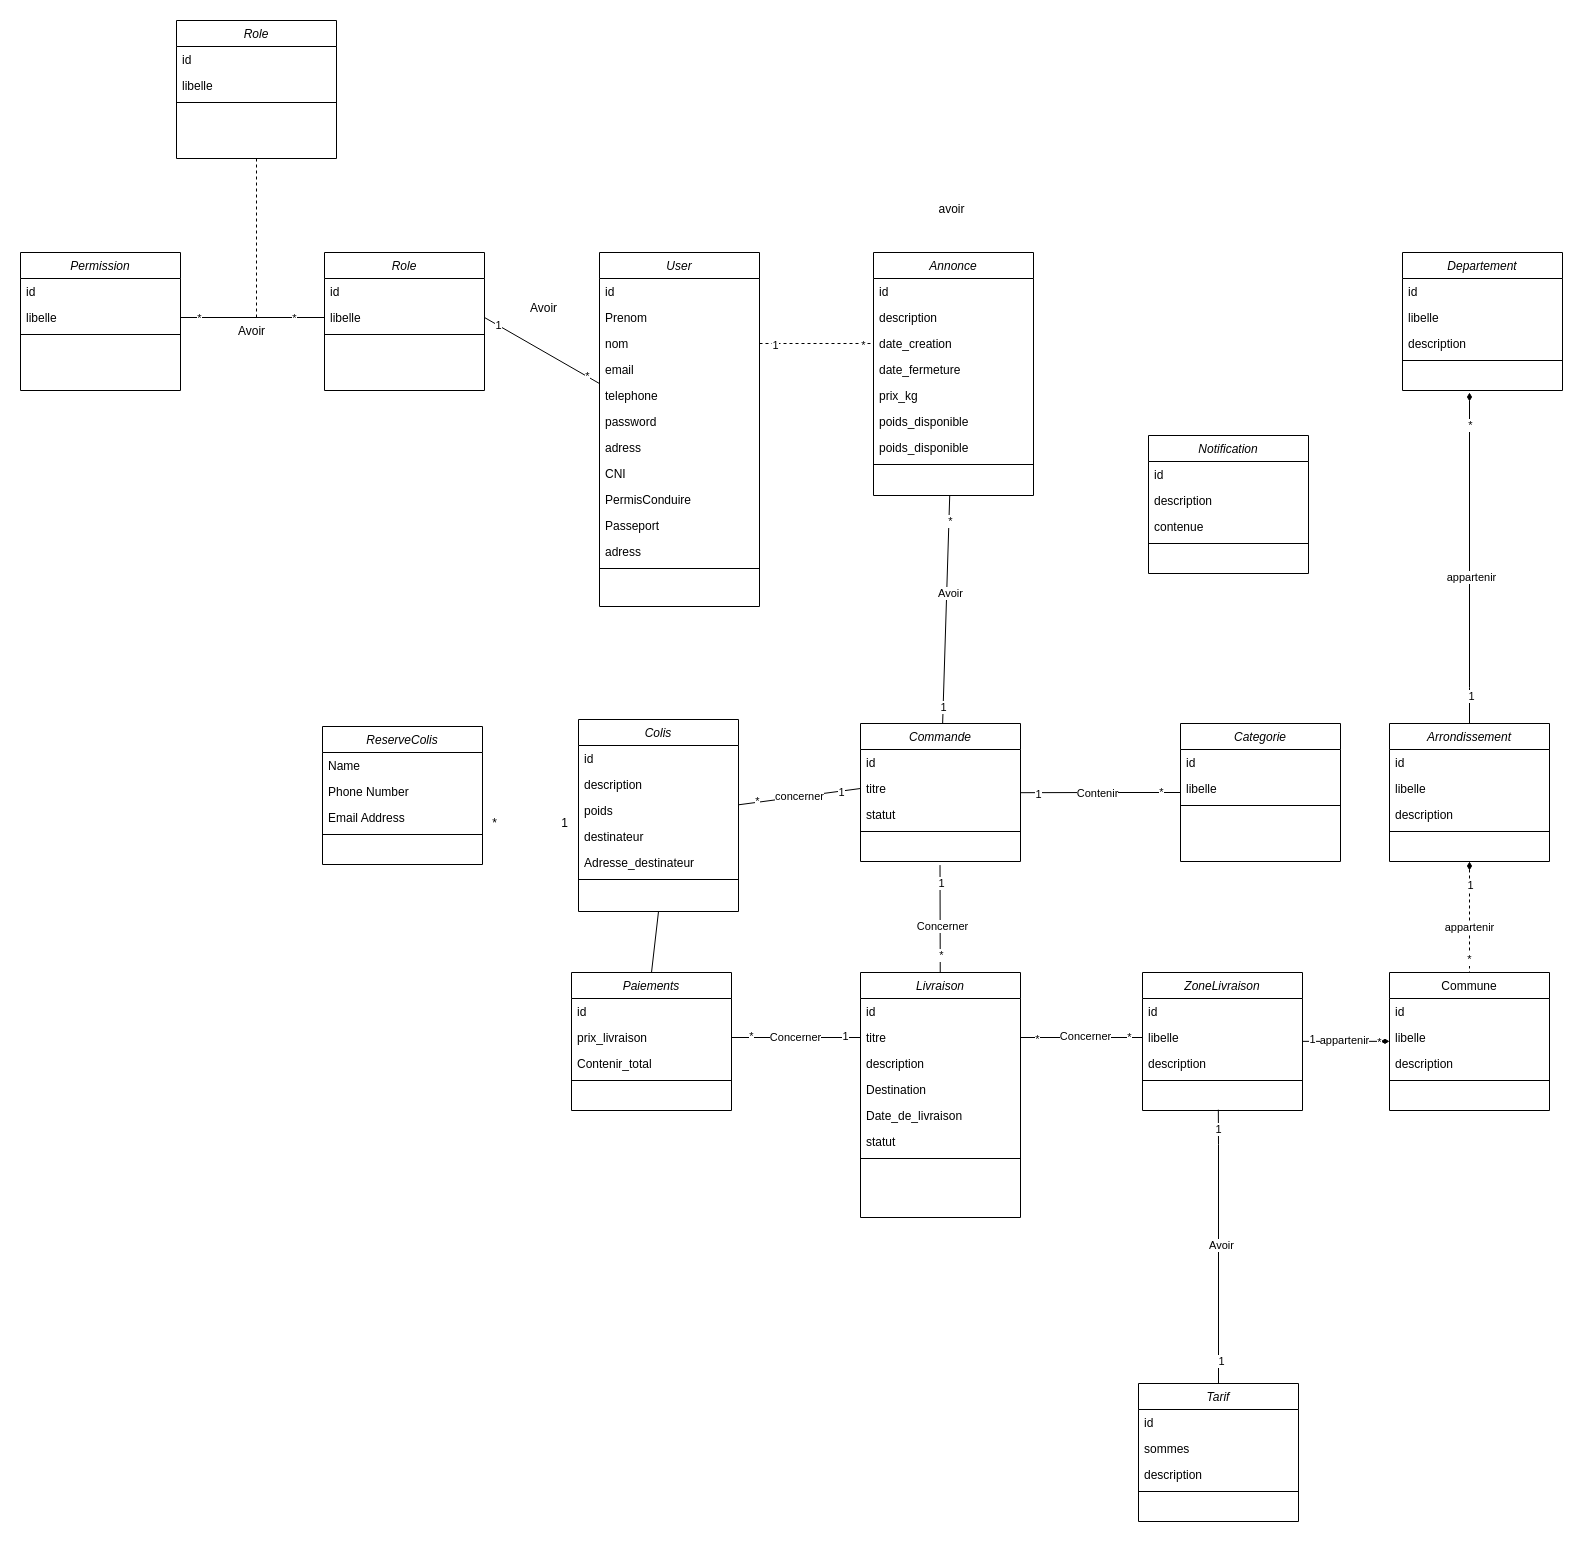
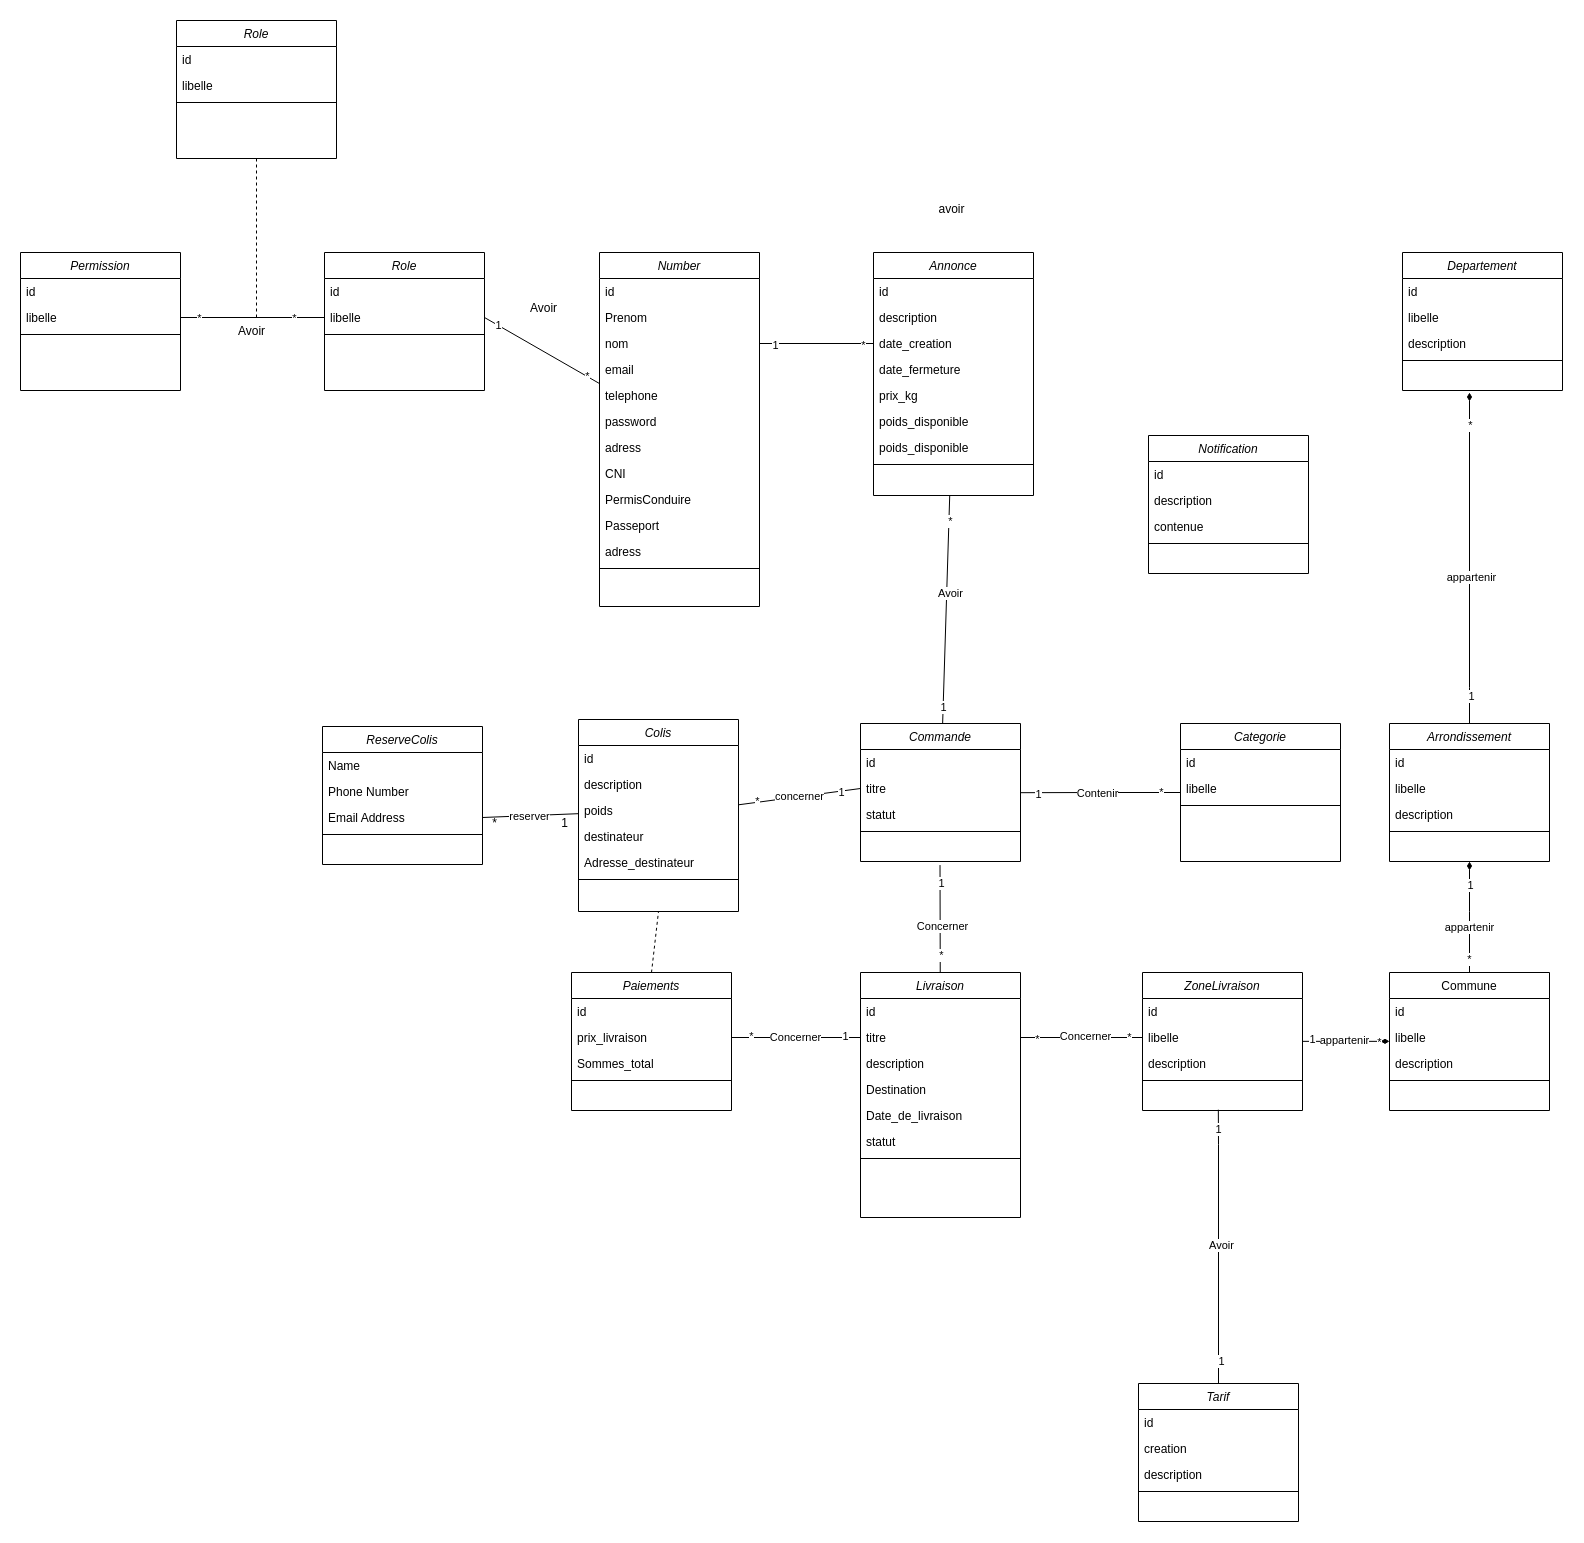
- <mxCell id="92" value="User" style="swimlane;fontStyle=2;align=center;verticalAlign=top;childLayout=stackLayout;horizontal=1;startSize=26;horizontalStack=0;resizeParent=1;resizeLast=0;collapsible=1;marginBottom=0;rounded=0;shadow=0;strokeWidth=1;" parent="1" vertex="1"><mxGeometry x="599" y="252" width="160" height="354" as="geometry"><mxRectangle x="230" y="140" width="160" height="26" as="alternateBounds" /></mxGeometry></mxCell>
+ <mxCell id="92" value="Number" style="swimlane;fontStyle=2;align=center;verticalAlign=top;childLayout=stackLayout;horizontal=1;startSize=26;horizontalStack=0;resizeParent=1;resizeLast=0;collapsible=1;marginBottom=0;rounded=0;shadow=0;strokeWidth=1;" parent="1" vertex="1"><mxGeometry x="599" y="252" width="160" height="354" as="geometry"><mxRectangle x="230" y="140" width="160" height="26" as="alternateBounds" /></mxGeometry></mxCell>
- <mxCell id="126" value="" style="edgeStyle=orthogonalEdgeStyle;rounded=0;orthogonalLoop=1;jettySize=auto;html=1;exitX=1;exitY=0.5;exitDx=0;exitDy=0;entryX=0;entryY=0.5;entryDx=0;entryDy=0;endArrow=none;endFill=0;dashed=1;" parent="1" source="95" target="120" edge="1"><mxGeometry relative="1" as="geometry" /></mxCell>
+ <mxCell id="126" value="" style="edgeStyle=orthogonalEdgeStyle;rounded=0;orthogonalLoop=1;jettySize=auto;html=1;exitX=1;exitY=0.5;exitDx=0;exitDy=0;entryX=0;entryY=0.5;entryDx=0;entryDy=0;endArrow=none;endFill=0;" parent="1" source="95" target="120" edge="1"><mxGeometry relative="1" as="geometry" /></mxCell>
+ <mxCell id="150" style="rounded=0;orthogonalLoop=1;jettySize=auto;html=1;entryX=1;entryY=0.5;entryDx=0;entryDy=0;endArrow=none;endFill=0;" parent="1" source="77" target="64" edge="1"><mxGeometry relative="1" as="geometry" /></mxCell>
+ <mxCell id="151" value="reserver" style="edgeLabel;html=1;align=center;verticalAlign=middle;resizable=0;points=[];" parent="150" vertex="1" connectable="0"><mxGeometry x="0.042" relative="1" as="geometry"><mxPoint as="offset" /></mxGeometry></mxCell>
- <mxCell id="16" style="edgeStyle=orthogonalEdgeStyle;rounded=0;orthogonalLoop=1;jettySize=auto;html=1;entryX=0.5;entryY=0;entryDx=0;entryDy=0;endArrow=none;endFill=0;startArrow=diamondThin;startFill=1;dashed=1;" parent="1" source="24" target="11" edge="1"><mxGeometry relative="1" as="geometry"><Array as="points"><mxPoint x="1469" y="911" /><mxPoint x="1469" y="911" /></Array></mxGeometry></mxCell>
+ <mxCell id="16" style="edgeStyle=orthogonalEdgeStyle;rounded=0;orthogonalLoop=1;jettySize=auto;html=1;entryX=0.5;entryY=0;entryDx=0;entryDy=0;endArrow=none;endFill=0;startArrow=diamondThin;startFill=1;" parent="1" source="24" target="11" edge="1"><mxGeometry relative="1" as="geometry"><Array as="points"><mxPoint x="1469" y="911" /><mxPoint x="1469" y="911" /></Array></mxGeometry></mxCell>
- <mxCell id="34" style="rounded=0;orthogonalLoop=1;jettySize=auto;html=1;exitX=0.5;exitY=0;exitDx=0;exitDy=0;entryX=0.5;entryY=1;entryDx=0;entryDy=0;endArrow=none;endFill=0;" edge="1" parent="1" source="35" target="74"><mxGeometry relative="1" as="geometry" /></mxCell>
+ <mxCell id="34" style="rounded=0;orthogonalLoop=1;jettySize=auto;html=1;exitX=0.5;exitY=0;exitDx=0;exitDy=0;entryX=0.5;entryY=1;entryDx=0;entryDy=0;endArrow=none;endFill=0;dashed=1;" edge="1" parent="1" source="35" target="74"><mxGeometry relative="1" as="geometry" /></mxCell>
- <mxCell id="38" value="Contenir_total" style="text;align=left;verticalAlign=top;spacingLeft=4;spacingRight=4;overflow=hidden;rotatable=0;points=[[0,0.5],[1,0.5]];portConstraint=eastwest;rounded=0;shadow=0;html=0;" parent="35" vertex="1"><mxGeometry y="78" width="160" height="26" as="geometry" /></mxCell>
+ <mxCell id="38" value="Sommes_total" style="text;align=left;verticalAlign=top;spacingLeft=4;spacingRight=4;overflow=hidden;rotatable=0;points=[[0,0.5],[1,0.5]];portConstraint=eastwest;rounded=0;shadow=0;html=0;" parent="35" vertex="1"><mxGeometry y="78" width="160" height="26" as="geometry" /></mxCell>
- <mxCell id="4" value="sommes" style="text;align=left;verticalAlign=top;spacingLeft=4;spacingRight=4;overflow=hidden;rotatable=0;points=[[0,0.5],[1,0.5]];portConstraint=eastwest;rounded=0;shadow=0;html=0;" parent="2" vertex="1"><mxGeometry y="52" width="160" height="26" as="geometry" /></mxCell>
+ <mxCell id="4" value="creation" style="text;align=left;verticalAlign=top;spacingLeft=4;spacingRight=4;overflow=hidden;rotatable=0;points=[[0,0.5],[1,0.5]];portConstraint=eastwest;rounded=0;shadow=0;html=0;" parent="2" vertex="1"><mxGeometry y="52" width="160" height="26" as="geometry" /></mxCell>
